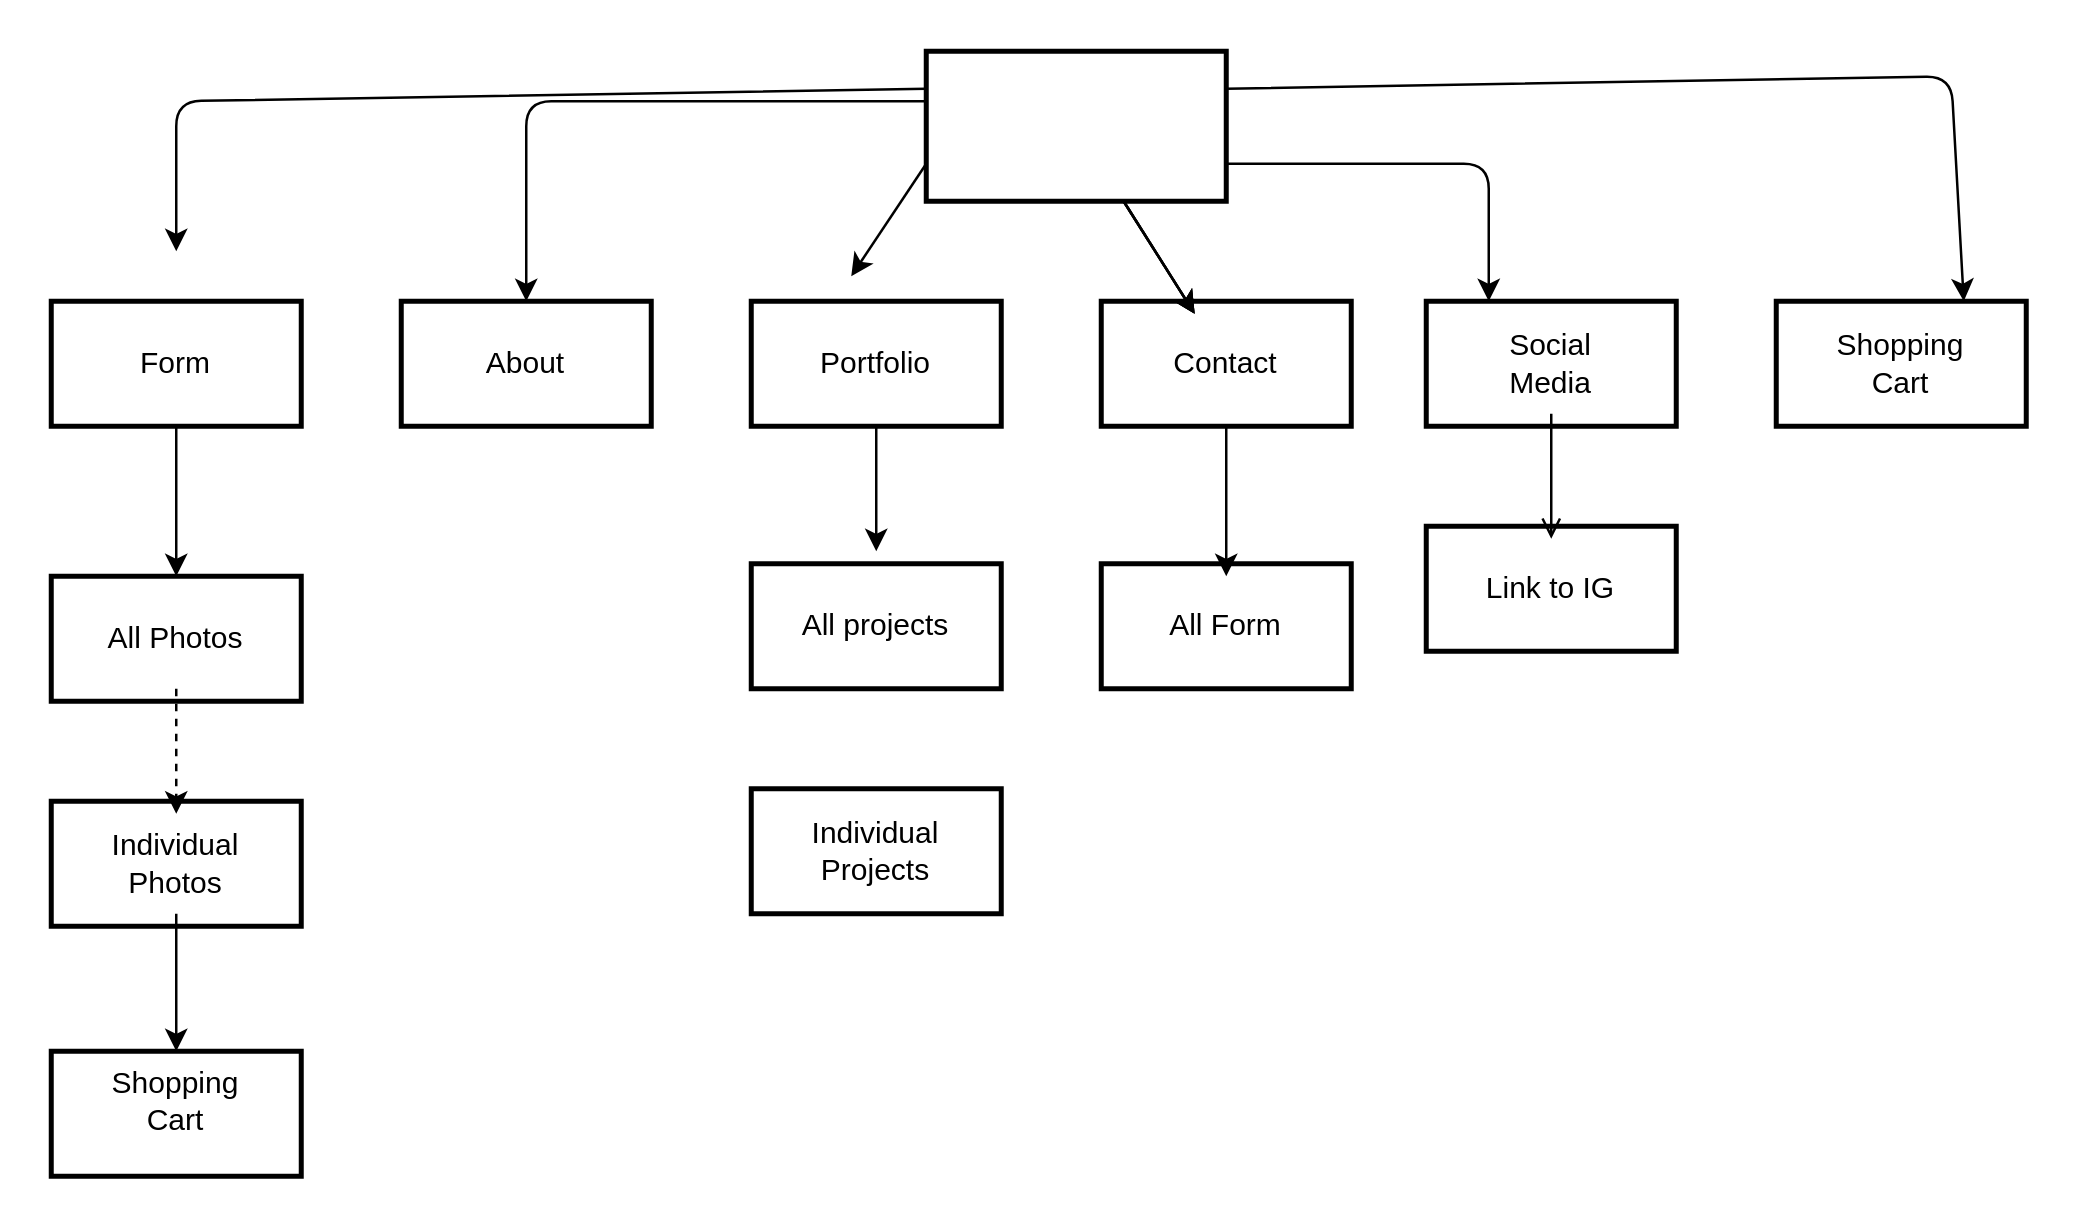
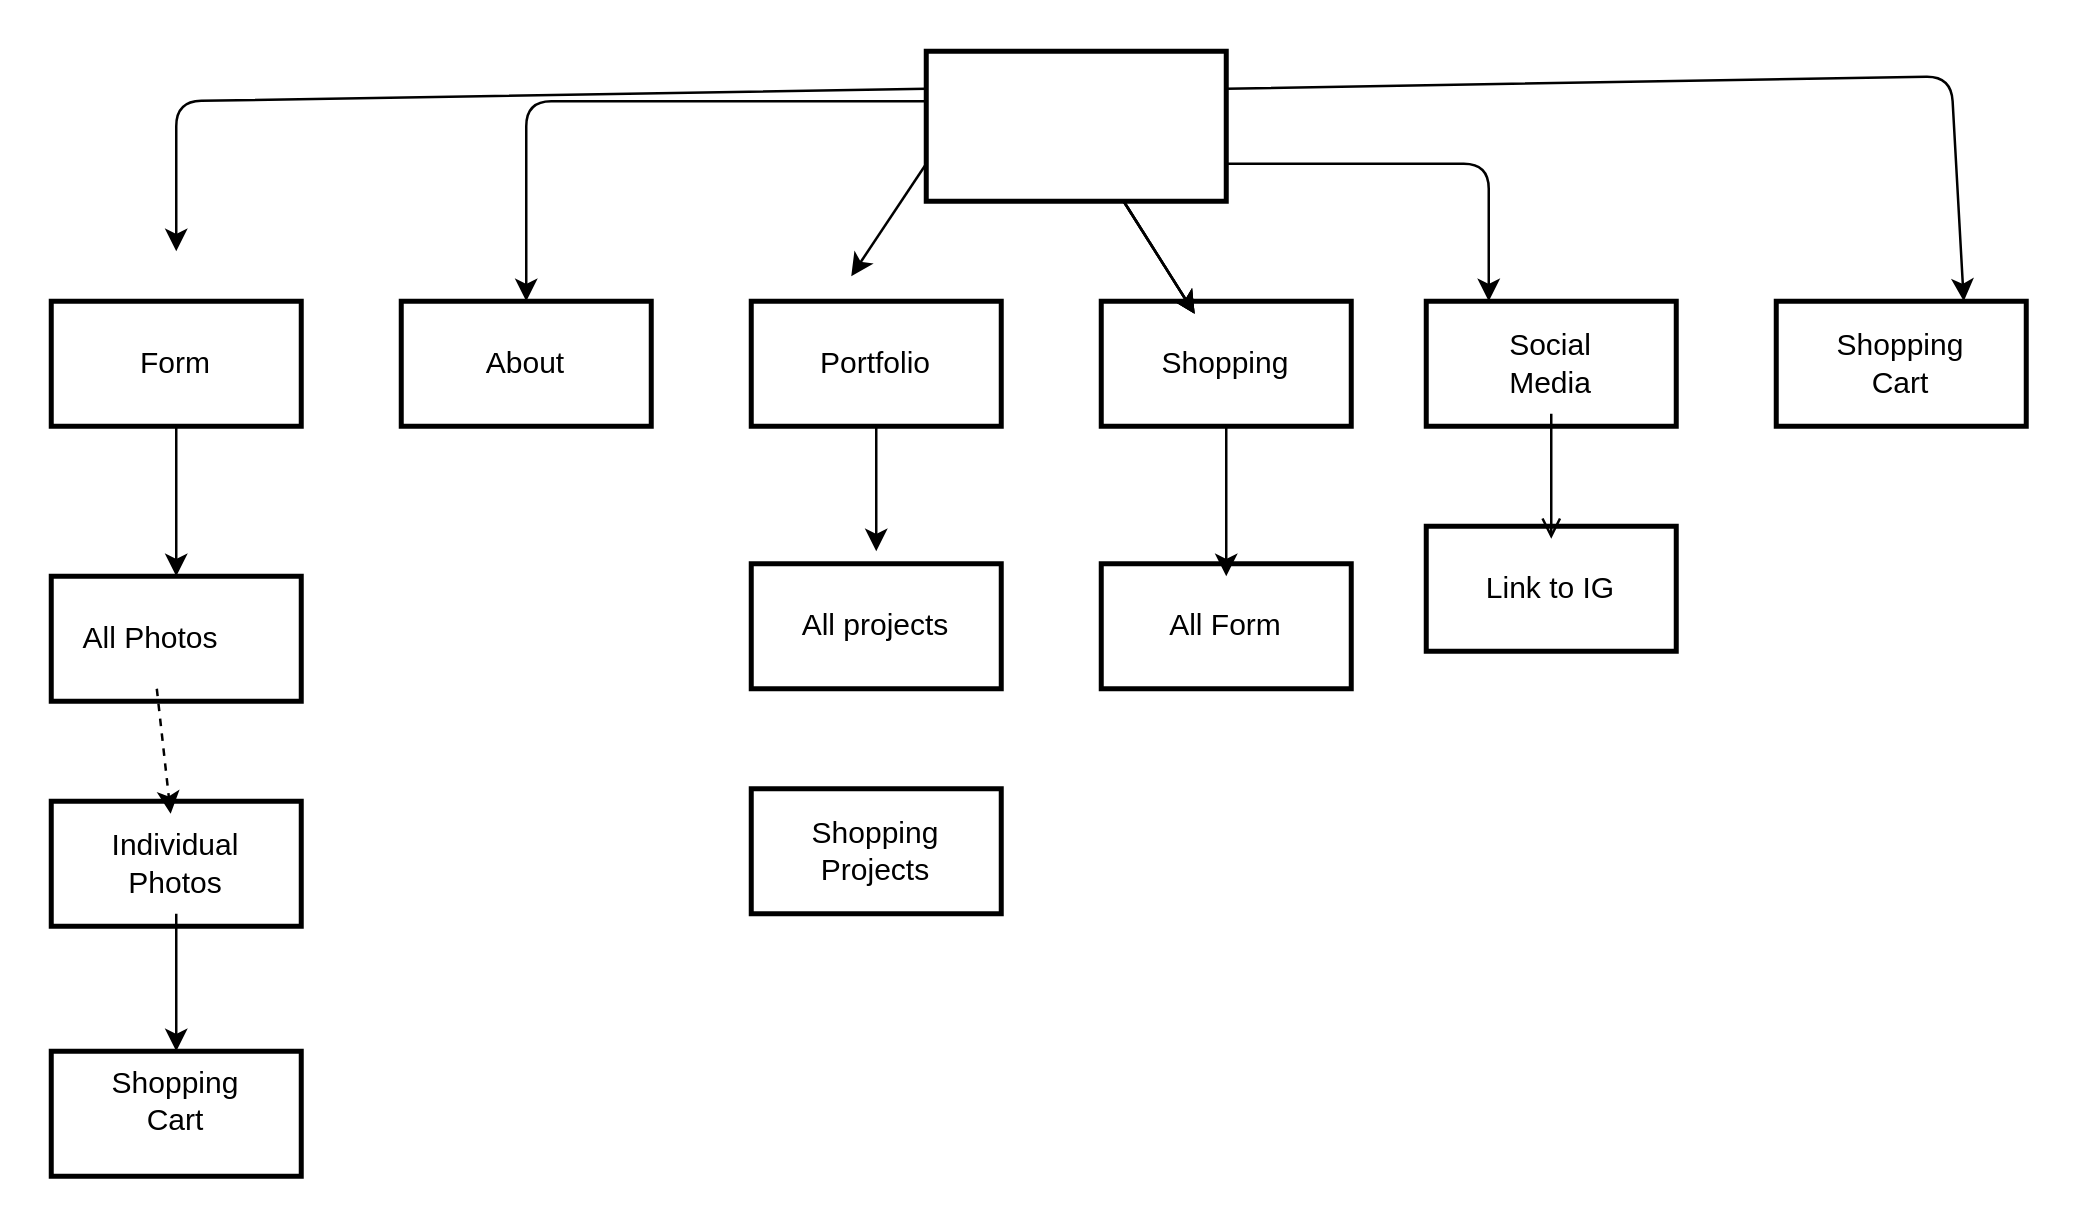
- <mxCell id="17" value="Contact" style="text;html=1;strokeColor=none;fillColor=none;align=center;verticalAlign=middle;whiteSpace=wrap;rounded=0;" vertex="1" parent="1"><mxGeometry x="455" y="125" width="70" height="40" as="geometry" /></mxCell>
+ <mxCell id="17" value="Shopping" style="text;html=1;strokeColor=none;fillColor=none;align=center;verticalAlign=middle;whiteSpace=wrap;rounded=0;" vertex="1" parent="1"><mxGeometry x="455" y="125" width="70" height="40" as="geometry" /></mxCell>
- <mxCell id="23" value="All Photos" style="text;html=1;strokeColor=none;fillColor=none;align=center;verticalAlign=middle;whiteSpace=wrap;rounded=0;" vertex="1" parent="1"><mxGeometry x="35" y="235" width="70" height="40" as="geometry" /></mxCell>
+ <mxCell id="23" value="All Photos" style="text;html=1;strokeColor=none;fillColor=none;align=center;verticalAlign=middle;whiteSpace=wrap;rounded=0;" vertex="1" parent="1"><mxGeometry x="25" y="235" width="70" height="40" as="geometry" /></mxCell>
- <mxCell id="33" value="Individual Projects" style="text;html=1;strokeColor=none;fillColor=none;align=center;verticalAlign=middle;whiteSpace=wrap;rounded=0;" vertex="1" parent="1"><mxGeometry x="315" y="320" width="70" height="40" as="geometry" /></mxCell>
+ <mxCell id="33" value="Shopping Projects" style="text;html=1;strokeColor=none;fillColor=none;align=center;verticalAlign=middle;whiteSpace=wrap;rounded=0;" vertex="1" parent="1"><mxGeometry x="315" y="320" width="70" height="40" as="geometry" /></mxCell>
